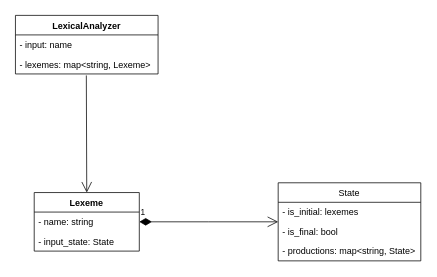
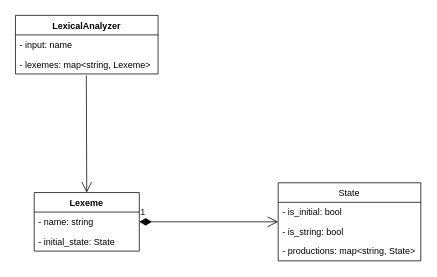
- <mxCell id="9" value="- is_initial: lexemes" style="text;strokeColor=none;fillColor=none;align=left;verticalAlign=top;spacingLeft=4;spacingRight=4;overflow=hidden;rotatable=0;points=[[0,0.5],[1,0.5]];portConstraint=eastwest;" vertex="1" parent="8"><mxGeometry y="26" width="190" height="26" as="geometry" /></mxCell>
+ <mxCell id="9" value="- is_initial: bool" style="text;strokeColor=none;fillColor=none;align=left;verticalAlign=top;spacingLeft=4;spacingRight=4;overflow=hidden;rotatable=0;points=[[0,0.5],[1,0.5]];portConstraint=eastwest;" vertex="1" parent="8"><mxGeometry y="26" width="190" height="26" as="geometry" /></mxCell>
- <mxCell id="10" value="- is_final: bool" style="text;strokeColor=none;fillColor=none;align=left;verticalAlign=top;spacingLeft=4;spacingRight=4;overflow=hidden;rotatable=0;points=[[0,0.5],[1,0.5]];portConstraint=eastwest;" vertex="1" parent="8"><mxGeometry y="52" width="190" height="26" as="geometry" /></mxCell>
+ <mxCell id="10" value="- is_string: bool" style="text;strokeColor=none;fillColor=none;align=left;verticalAlign=top;spacingLeft=4;spacingRight=4;overflow=hidden;rotatable=0;points=[[0,0.5],[1,0.5]];portConstraint=eastwest;" vertex="1" parent="8"><mxGeometry y="52" width="190" height="26" as="geometry" /></mxCell>
- <mxCell id="7" value="- input_state: State" style="text;strokeColor=none;fillColor=none;align=left;verticalAlign=top;spacingLeft=4;spacingRight=4;overflow=hidden;rotatable=0;points=[[0,0.5],[1,0.5]];portConstraint=eastwest;" vertex="1" parent="5"><mxGeometry y="52" width="140" height="26" as="geometry" /></mxCell>
+ <mxCell id="7" value="- initial_state: State" style="text;strokeColor=none;fillColor=none;align=left;verticalAlign=top;spacingLeft=4;spacingRight=4;overflow=hidden;rotatable=0;points=[[0,0.5],[1,0.5]];portConstraint=eastwest;" vertex="1" parent="5"><mxGeometry y="52" width="140" height="26" as="geometry" /></mxCell>
